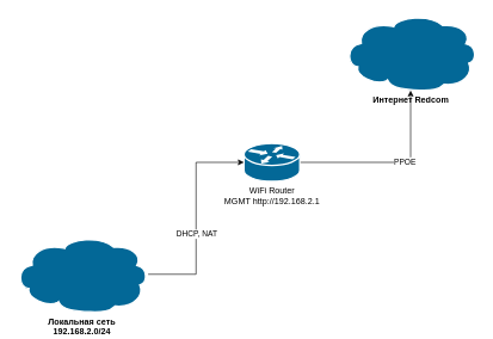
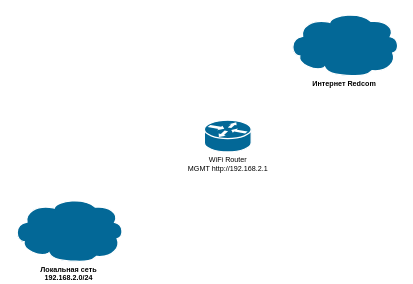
- <mxCell id="2" style="edgeStyle=orthogonalEdgeStyle;rounded=0;orthogonalLoop=1;jettySize=auto;html=1;" edge="1" parent="1" source="4" target="5"><mxGeometry relative="1" as="geometry" /></mxCell>
- <mxCell id="3" value="PPOE" style="edgeLabel;html=1;align=center;verticalAlign=middle;resizable=0;points=[];" vertex="1" connectable="0" parent="2"><mxGeometry x="0.144" y="2" relative="1" as="geometry"><mxPoint y="1" as="offset" /></mxGeometry></mxCell>
- <mxCell id="6" style="edgeStyle=orthogonalEdgeStyle;rounded=0;orthogonalLoop=1;jettySize=auto;html=1;entryX=0;entryY=0.5;entryDx=0;entryDy=0;entryPerimeter=0;" edge="1" parent="1" source="8" target="4"><mxGeometry relative="1" as="geometry" /></mxCell>
- <mxCell id="7" value="DHCP, NAT" style="edgeLabel;html=1;align=center;verticalAlign=middle;resizable=0;points=[];" vertex="1" connectable="0" parent="6"><mxGeometry x="-0.148" relative="1" as="geometry"><mxPoint as="offset" /></mxGeometry></mxCell>
